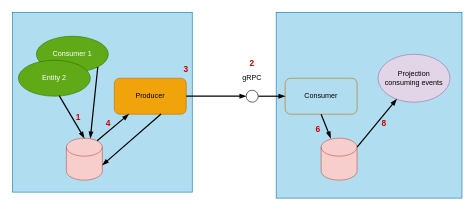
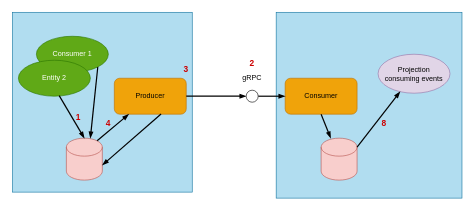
- <mxCell id="6" value="Projection &lt;br&gt;consuming events" style="ellipse;whiteSpace=wrap;html=1;fillColor=#e1d5e7;strokeColor=#9673a6;" vertex="1" parent="1"><mxGeometry x="630" y="90" width="120" height="80" as="geometry" /></mxCell>
+ <mxCell id="6" value="Projection &lt;br&gt;consuming events" style="ellipse;whiteSpace=wrap;html=1;fillColor=#e1d5e7;strokeColor=#9673a6;" vertex="1" parent="1"><mxGeometry x="630" y="90" width="120" height="65" as="geometry" /></mxCell>
- <mxCell id="13" value="Consumer" style="rounded=1;whiteSpace=wrap;html=1;fillColor=#b1ddf0;fontColor=#000000;strokeColor=#BD7000;" vertex="1" parent="1"><mxGeometry x="475" y="130" width="120" height="60" as="geometry" /></mxCell>
+ <mxCell id="13" value="Consumer" style="rounded=1;whiteSpace=wrap;html=1;fillColor=#f0a30a;fontColor=#000000;strokeColor=#BD7000;" vertex="1" parent="1"><mxGeometry x="475" y="130" width="120" height="60" as="geometry" /></mxCell>
- <mxCell id="24" value="&lt;font color=&quot;#cc0000&quot; style=&quot;font-size: 14px;&quot;&gt;6&lt;/font&gt;" style="text;html=1;strokeColor=none;fillColor=none;align=center;verticalAlign=middle;whiteSpace=wrap;rounded=0;fontStyle=1;fontSize=14;" vertex="1" parent="1"><mxGeometry x="500" y="200" width="60" height="30" as="geometry" /></mxCell>
